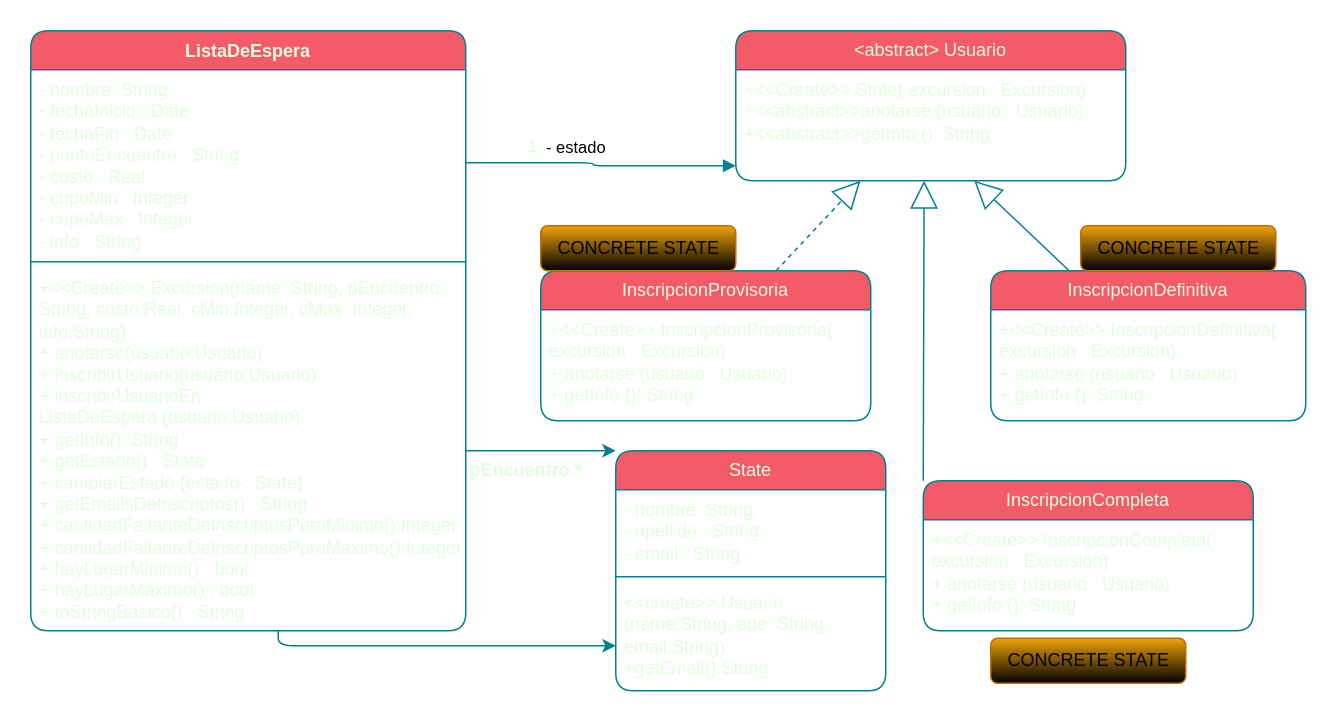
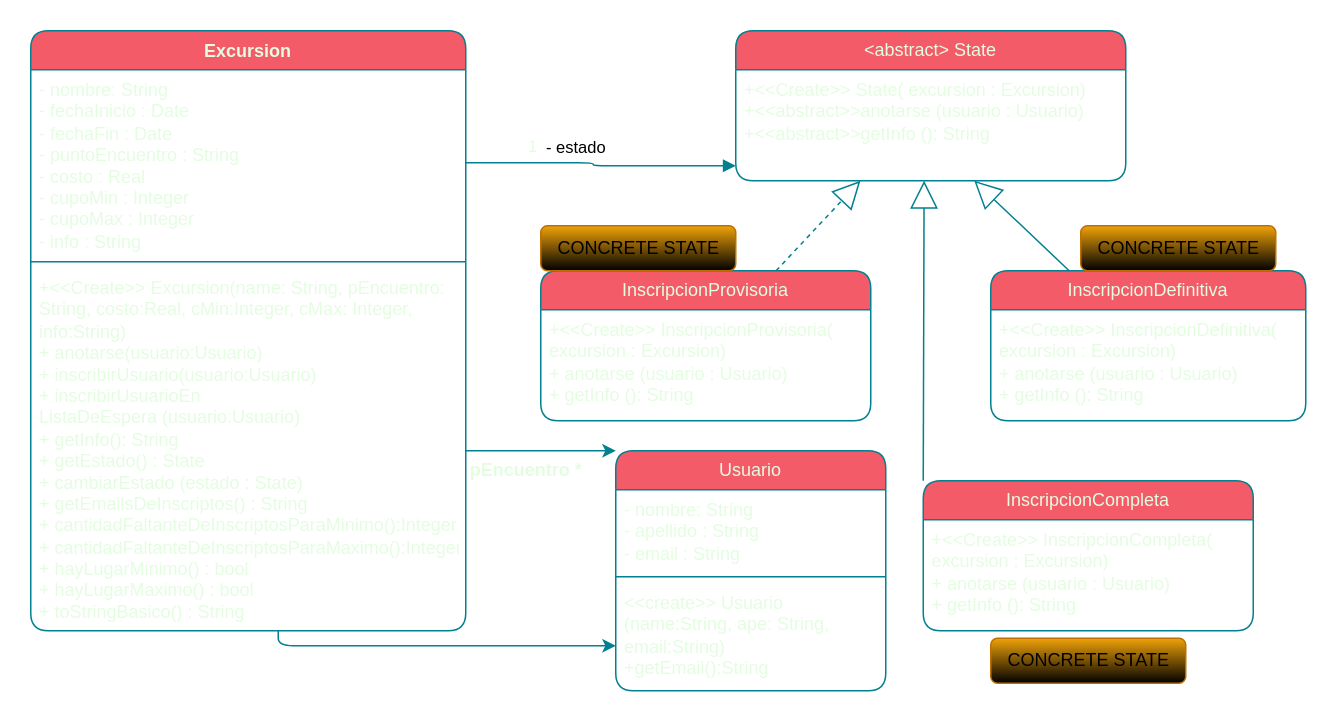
- <mxCell id="6" value="&amp;lt;abstract&amp;gt; Usuario" style="swimlane;fontStyle=0;childLayout=stackLayout;horizontal=1;startSize=26;fillColor=#F45B69;horizontalStack=0;resizeParent=1;resizeParentMax=0;resizeLast=0;collapsible=1;marginBottom=0;whiteSpace=wrap;html=1;fontColor=#E4FDE1;strokeColor=#028090;rounded=1;labelBackgroundColor=none;swimlaneFillColor=default;" parent="1" vertex="1"><mxGeometry x="490" y="20" width="260" height="100" as="geometry" /></mxCell>
+ <mxCell id="6" value="&amp;lt;abstract&amp;gt; State" style="swimlane;fontStyle=0;childLayout=stackLayout;horizontal=1;startSize=26;fillColor=#F45B69;horizontalStack=0;resizeParent=1;resizeParentMax=0;resizeLast=0;collapsible=1;marginBottom=0;whiteSpace=wrap;html=1;fontColor=#E4FDE1;strokeColor=#028090;rounded=1;labelBackgroundColor=none;swimlaneFillColor=default;" parent="1" vertex="1"><mxGeometry x="490" y="20" width="260" height="100" as="geometry" /></mxCell>
- <mxCell id="2" value="ListaDeEspera" style="swimlane;fontStyle=1;align=center;verticalAlign=top;childLayout=stackLayout;horizontal=1;startSize=26;horizontalStack=0;resizeParent=1;resizeParentMax=0;resizeLast=0;collapsible=1;marginBottom=0;whiteSpace=wrap;html=1;fillColor=#F45B69;fontColor=#E4FDE1;strokeColor=#028090;rounded=1;labelBackgroundColor=none;swimlaneFillColor=default;" parent="1" vertex="1"><mxGeometry x="20" y="20" width="290" height="400" as="geometry" /></mxCell>
+ <mxCell id="2" value="Excursion" style="swimlane;fontStyle=1;align=center;verticalAlign=top;childLayout=stackLayout;horizontal=1;startSize=26;horizontalStack=0;resizeParent=1;resizeParentMax=0;resizeLast=0;collapsible=1;marginBottom=0;whiteSpace=wrap;html=1;fillColor=#F45B69;fontColor=#E4FDE1;strokeColor=#028090;rounded=1;labelBackgroundColor=none;swimlaneFillColor=default;" parent="1" vertex="1"><mxGeometry x="20" y="20" width="290" height="400" as="geometry" /></mxCell>
- <mxCell id="17" value="State" style="swimlane;fontStyle=0;childLayout=stackLayout;horizontal=1;startSize=26;fillColor=#F45B69;horizontalStack=0;resizeParent=1;resizeParentMax=0;resizeLast=0;collapsible=1;marginBottom=0;whiteSpace=wrap;html=1;strokeColor=#028090;fontColor=#E4FDE1;swimlaneFillColor=default;labelBackgroundColor=none;rounded=1;" parent="1" vertex="1"><mxGeometry x="410" y="300" width="180" height="160" as="geometry" /></mxCell>
+ <mxCell id="17" value="Usuario" style="swimlane;fontStyle=0;childLayout=stackLayout;horizontal=1;startSize=26;fillColor=#F45B69;horizontalStack=0;resizeParent=1;resizeParentMax=0;resizeLast=0;collapsible=1;marginBottom=0;whiteSpace=wrap;html=1;strokeColor=#028090;fontColor=#E4FDE1;swimlaneFillColor=default;labelBackgroundColor=none;rounded=1;" parent="1" vertex="1"><mxGeometry x="410" y="300" width="180" height="160" as="geometry" /></mxCell>
